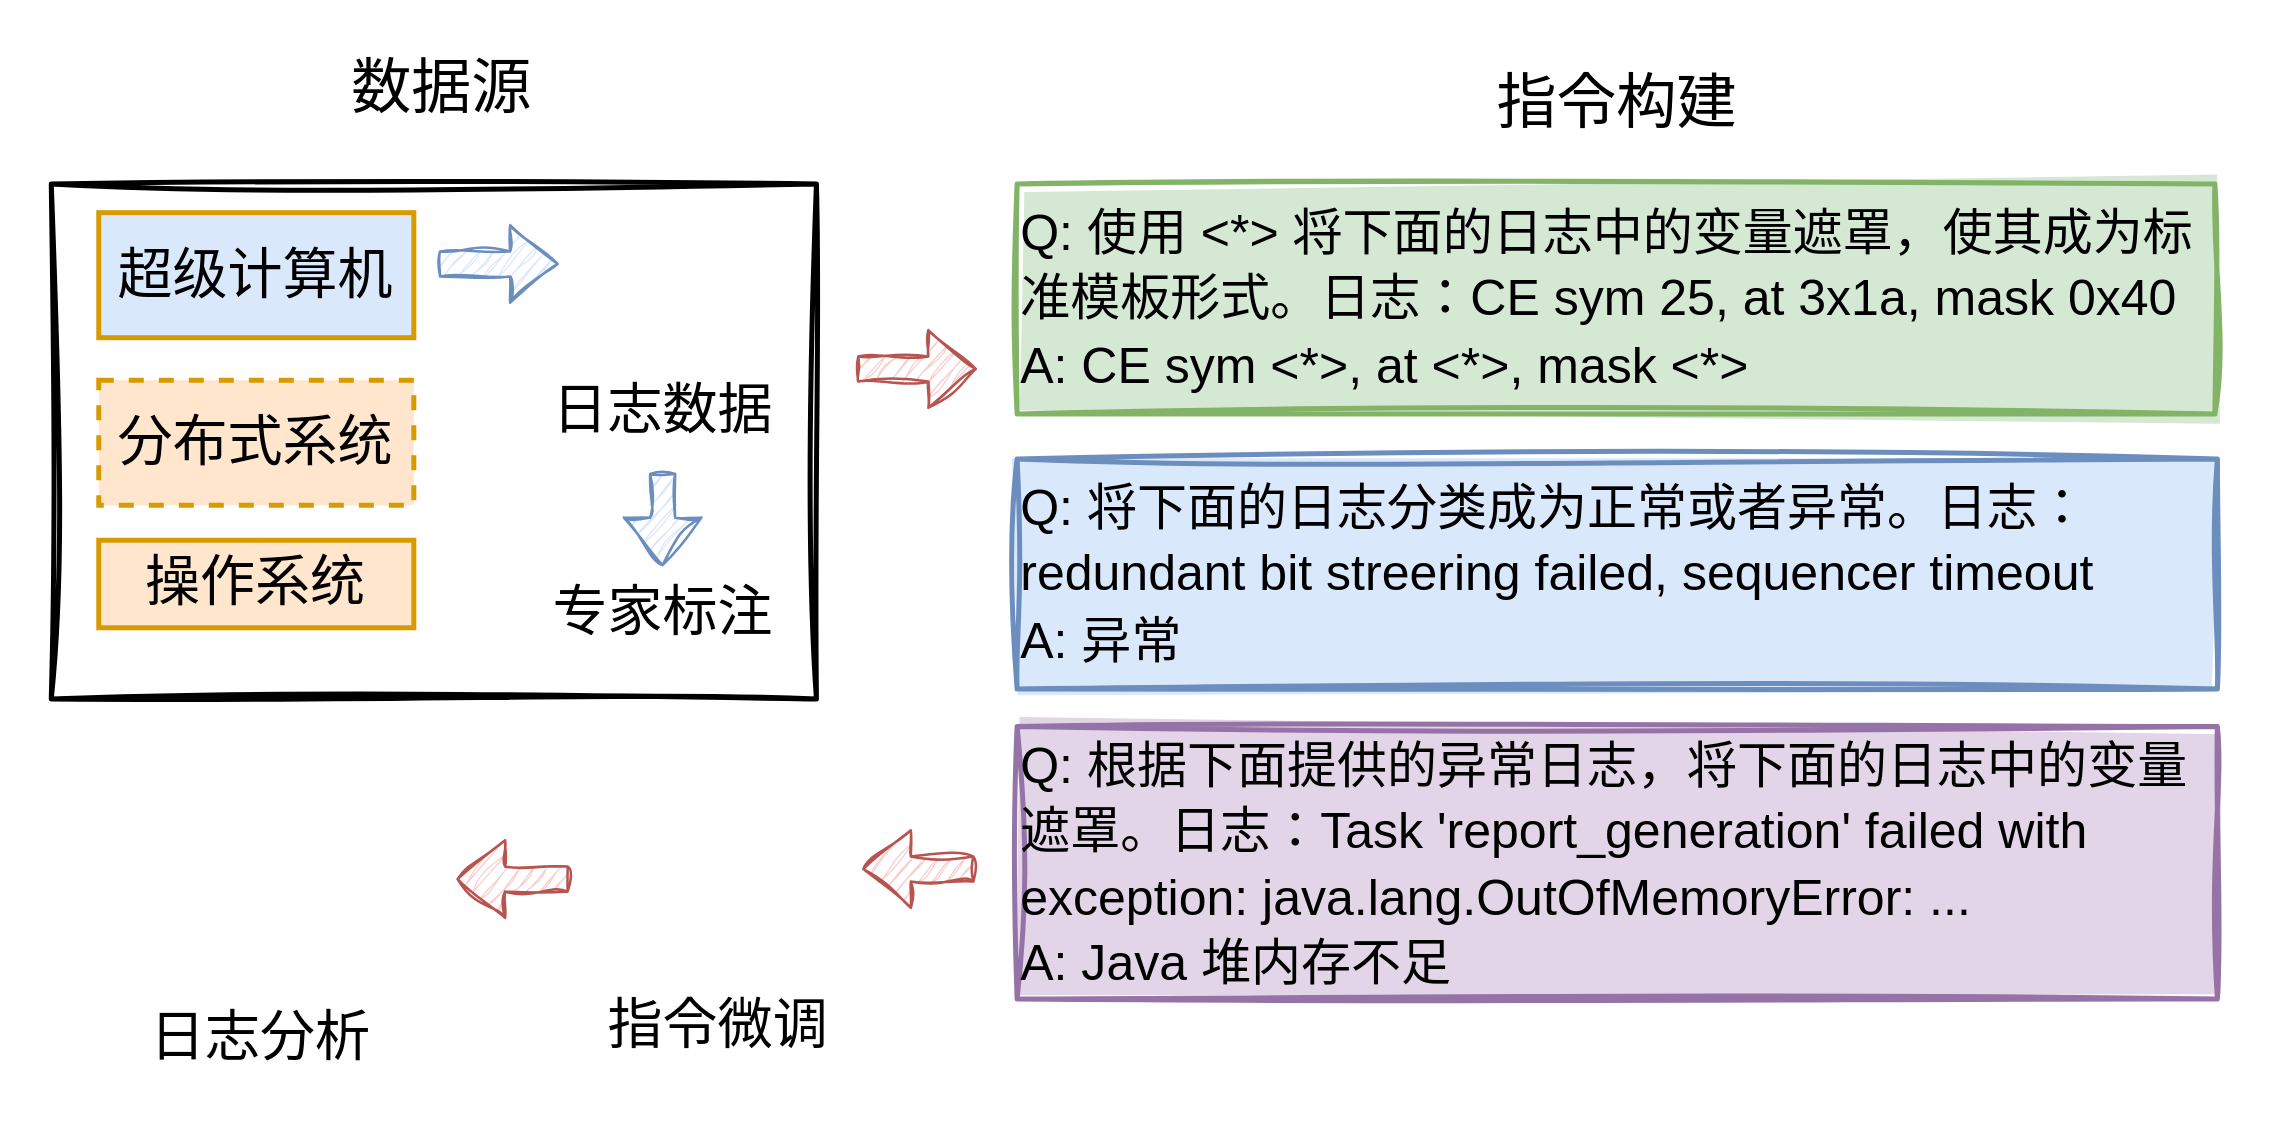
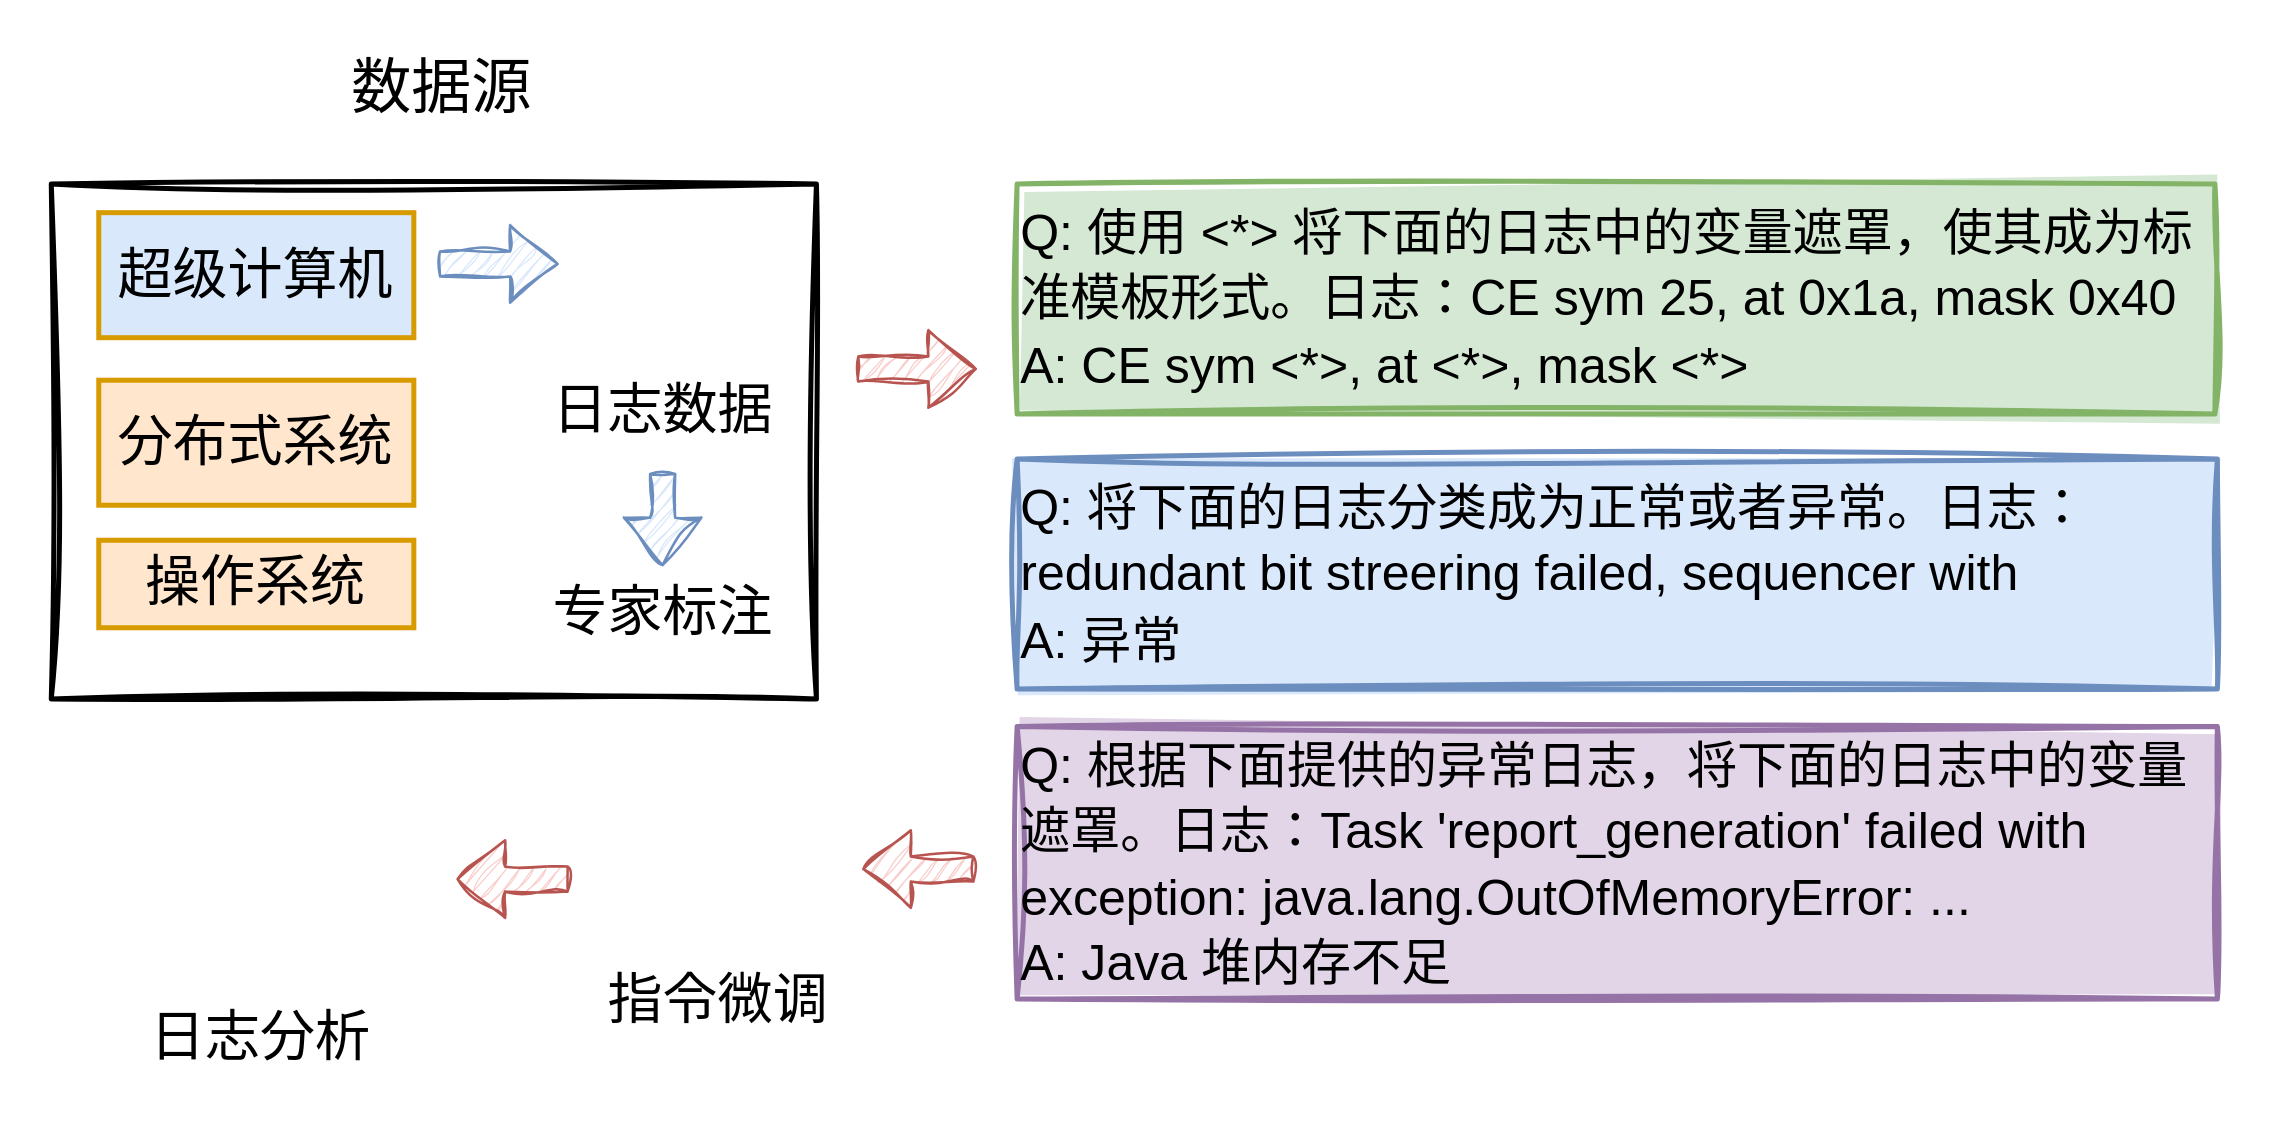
- <mxCell id="13" value="&lt;font&gt;指令构建&lt;/font&gt;" style="text;html=1;align=center;verticalAlign=middle;whiteSpace=wrap;rounded=0;fontSize=24;" vertex="1" parent="1"><mxGeometry x="575.75" y="26" width="141" height="30" as="geometry" /></mxCell>
- <mxCell id="14" value="&lt;font style=&quot;font-size: 20px;&quot;&gt;Q: 使用 &amp;lt;*&amp;gt; 将下面的日志中的变量遮罩，使其成为标准模板形式。日志：CE sym 25, at 3x1a, mask 0x40&lt;/font&gt;&lt;div&gt;&lt;font style=&quot;font-size: 20px;&quot;&gt;A: CE sym &amp;lt;*&amp;gt;, at &amp;lt;*&amp;gt;, mask &amp;lt;*&amp;gt;&lt;/font&gt;&lt;/div&gt;" style="rounded=0;whiteSpace=wrap;html=1;strokeWidth=2;sketch=1;curveFitting=1;jiggle=2;fillColor=#d5e8d4;strokeColor=#82b366;align=left;fontSize=22;fillStyle=solid;" vertex="1" parent="1"><mxGeometry x="406.25" y="73" width="479" height="92" as="geometry" /></mxCell>
+ <mxCell id="14" value="&lt;font style=&quot;font-size: 20px;&quot;&gt;Q: 使用 &amp;lt;*&amp;gt; 将下面的日志中的变量遮罩，使其成为标准模板形式。日志：CE sym 25, at 0x1a, mask 0x40&lt;/font&gt;&lt;div&gt;&lt;font style=&quot;font-size: 20px;&quot;&gt;A: CE sym &amp;lt;*&amp;gt;, at &amp;lt;*&amp;gt;, mask &amp;lt;*&amp;gt;&lt;/font&gt;&lt;/div&gt;" style="rounded=0;whiteSpace=wrap;html=1;strokeWidth=2;sketch=1;curveFitting=1;jiggle=2;fillColor=#d5e8d4;strokeColor=#82b366;align=left;fontSize=22;fillStyle=solid;" vertex="1" parent="1"><mxGeometry x="406.25" y="73" width="479" height="92" as="geometry" /></mxCell>
- <mxCell id="5" value="分布式系统" style="rounded=0;whiteSpace=wrap;html=1;strokeWidth=2;fontSize=22;fillColor=#ffe6cc;strokeColor=#d79b00;dashed=1;" vertex="1" parent="1"><mxGeometry x="39" y="151.5" width="126" height="50" as="geometry" /></mxCell>
+ <mxCell id="5" value="分布式系统" style="rounded=0;whiteSpace=wrap;html=1;strokeWidth=2;fontSize=22;fillColor=#ffe6cc;strokeColor=#d79b00;" vertex="1" parent="1"><mxGeometry x="39" y="151.5" width="126" height="50" as="geometry" /></mxCell>
- <mxCell id="15" value="&lt;font style=&quot;font-size: 20px;&quot;&gt;Q: 将下面的日志分类成为正常或者异常。日志：redundant bit streering failed, sequencer timeout&lt;br&gt;A: 异常&amp;nbsp;&lt;/font&gt;" style="rounded=0;whiteSpace=wrap;html=1;strokeWidth=2;sketch=1;curveFitting=1;jiggle=2;fillColor=#dae8fc;strokeColor=#6c8ebf;align=left;fontSize=22;fillStyle=solid;" vertex="1" parent="1"><mxGeometry x="406.25" y="183" width="480" height="92" as="geometry" /></mxCell>
+ <mxCell id="15" value="&lt;font style=&quot;font-size: 20px;&quot;&gt;Q: 将下面的日志分类成为正常或者异常。日志：redundant bit streering failed, sequencer with&lt;br&gt;A: 异常&amp;nbsp;&lt;/font&gt;" style="rounded=0;whiteSpace=wrap;html=1;strokeWidth=2;sketch=1;curveFitting=1;jiggle=2;fillColor=#dae8fc;strokeColor=#6c8ebf;align=left;fontSize=22;fillStyle=solid;" vertex="1" parent="1"><mxGeometry x="406.25" y="183" width="480" height="92" as="geometry" /></mxCell>
- <mxCell id="19" value="&lt;div style=&quot;&quot;&gt;&lt;span style=&quot;font-size: 22px;&quot;&gt;指令微调&lt;/span&gt;&lt;/div&gt;" style="text;whiteSpace=wrap;html=1;align=center;" vertex="1" parent="1"><mxGeometry x="218" y="390" width="138" height="38" as="geometry" /></mxCell>
+ <mxCell id="19" value="&lt;div style=&quot;&quot;&gt;&lt;span style=&quot;font-size: 22px;&quot;&gt;指令微调&lt;/span&gt;&lt;/div&gt;" style="text;whiteSpace=wrap;html=1;align=center;" vertex="1" parent="1"><mxGeometry x="218" y="380" width="138" height="38" as="geometry" /></mxCell>
